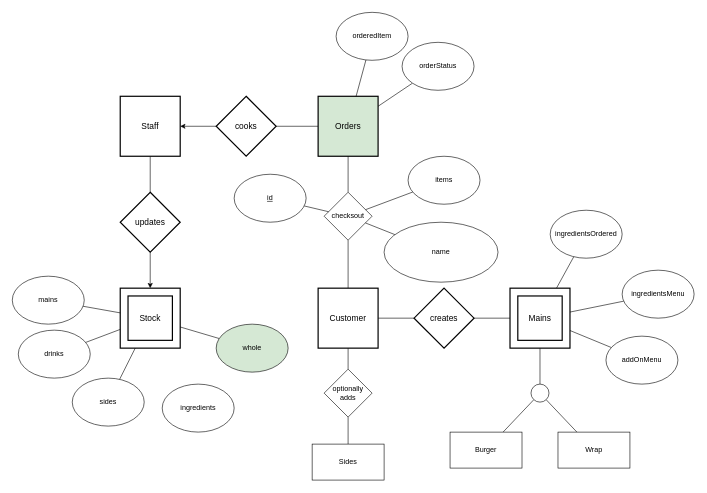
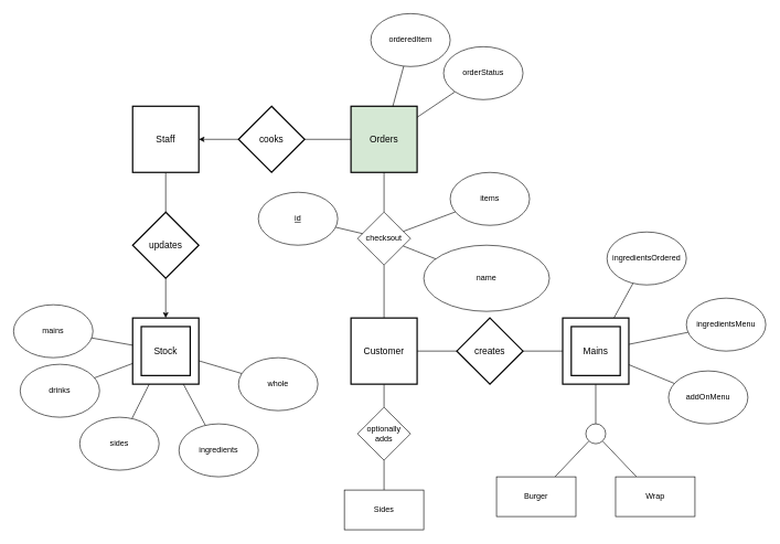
- <mxCell id="33" value="whole" style="ellipse;whiteSpace=wrap;html=1;fillColor=#d5e8d4;" vertex="1" parent="1"><mxGeometry x="360" y="540" width="120" height="80" as="geometry" /></mxCell>
+ <mxCell id="33" value="whole" style="ellipse;whiteSpace=wrap;html=1;" vertex="1" parent="1"><mxGeometry x="360" y="540" width="120" height="80" as="geometry" /></mxCell>
+ <mxCell id="30" style="edgeStyle=none;rounded=0;orthogonalLoop=1;jettySize=auto;html=1;endArrow=none;endFill=0;strokeColor=#000000;" edge="1" parent="1" source="31" target="19"><mxGeometry relative="1" as="geometry" /></mxCell>
